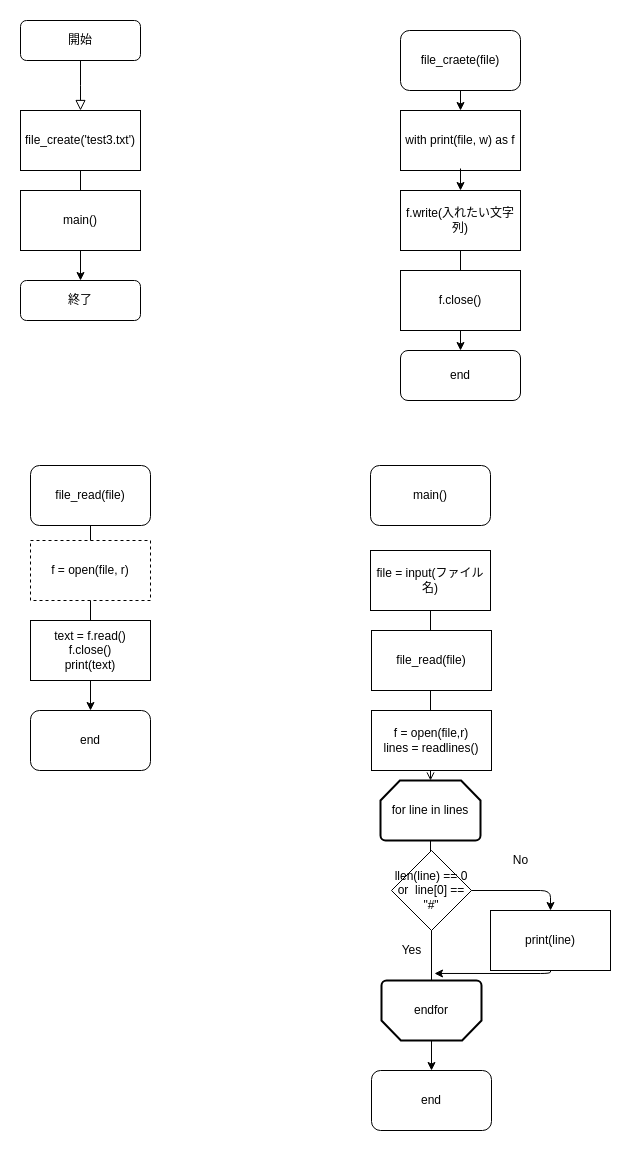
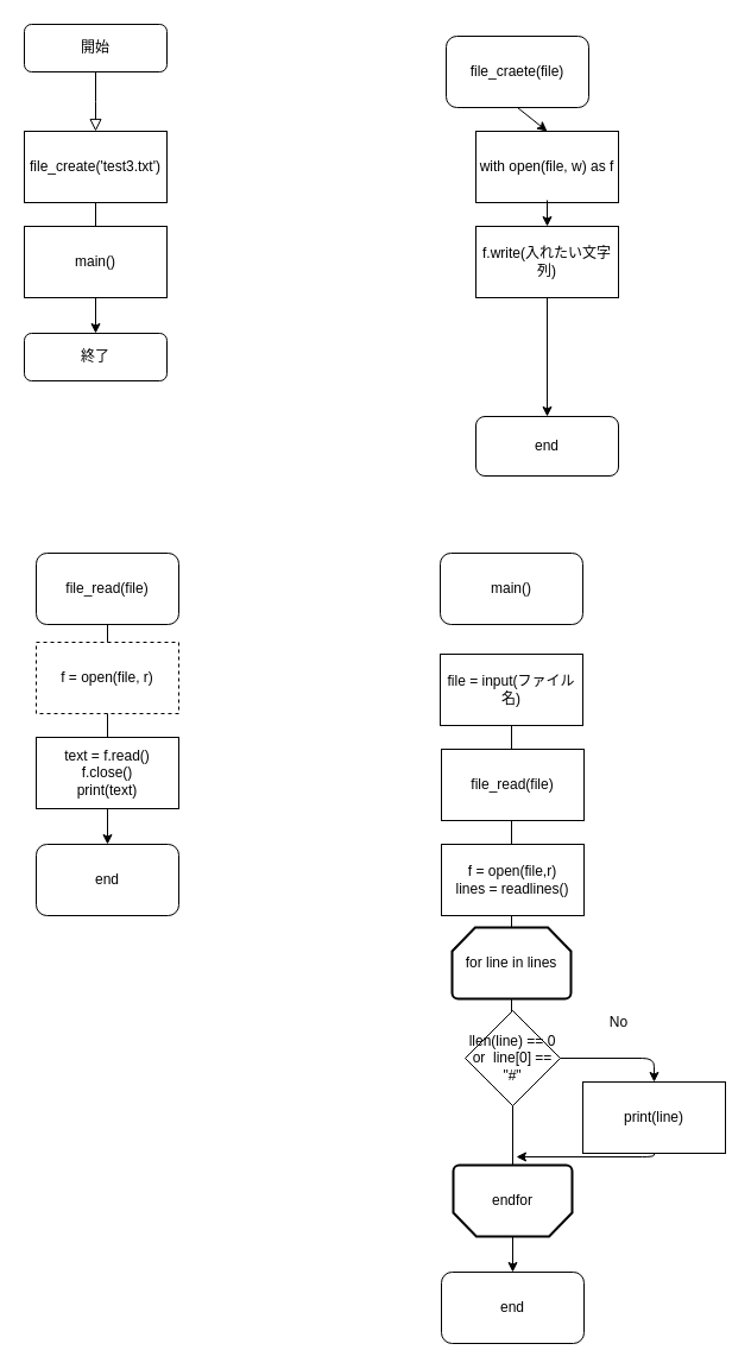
- <mxCell id="5" value="file_craete(file)" style="rounded=1;whiteSpace=wrap;html=1;" vertex="1" parent="1"><mxGeometry x="400" y="30" width="120" height="60" as="geometry" /></mxCell>
+ <mxCell id="5" value="file_craete(file)" style="rounded=1;whiteSpace=wrap;html=1;" vertex="1" parent="1"><mxGeometry x="375" y="30" width="120" height="60" as="geometry" /></mxCell>
- <mxCell id="7" value="with print(file, w) as f" style="rounded=0;whiteSpace=wrap;html=1;" vertex="1" parent="1"><mxGeometry x="400" y="110" width="120" height="60" as="geometry" /></mxCell>
+ <mxCell id="7" value="with open(file, w) as f" style="rounded=0;whiteSpace=wrap;html=1;" vertex="1" parent="1"><mxGeometry x="400" y="110" width="120" height="60" as="geometry" /></mxCell>
- <mxCell id="10" value="f.close()" style="rounded=0;whiteSpace=wrap;html=1;" vertex="1" parent="1"><mxGeometry x="400" y="270" width="120" height="60" as="geometry" /></mxCell>
- <mxCell id="23" value="" style="edgeStyle=orthogonalEdgeStyle;rounded=0;orthogonalLoop=1;jettySize=auto;html=1;endArrow=open;" edge="1" parent="1" source="21" target="22"><mxGeometry relative="1" as="geometry"><mxPoint x="430" y="610" as="sourcePoint" /><mxPoint x="430" y="900" as="targetPoint" /></mxGeometry></mxCell>
+ <mxCell id="23" value="" style="edgeStyle=orthogonalEdgeStyle;rounded=0;orthogonalLoop=1;jettySize=auto;html=1;endArrow=none;" edge="1" parent="1" source="21" target="22"><mxGeometry relative="1" as="geometry"><mxPoint x="430" y="610" as="sourcePoint" /><mxPoint x="430" y="900" as="targetPoint" /></mxGeometry></mxCell>
- <mxCell id="29" value="Yes" style="text;html=1;align=center;verticalAlign=middle;resizable=0;points=[];autosize=1;strokeColor=none;" vertex="1" parent="1"><mxGeometry x="391" y="940" width="40" height="20" as="geometry" /></mxCell>
